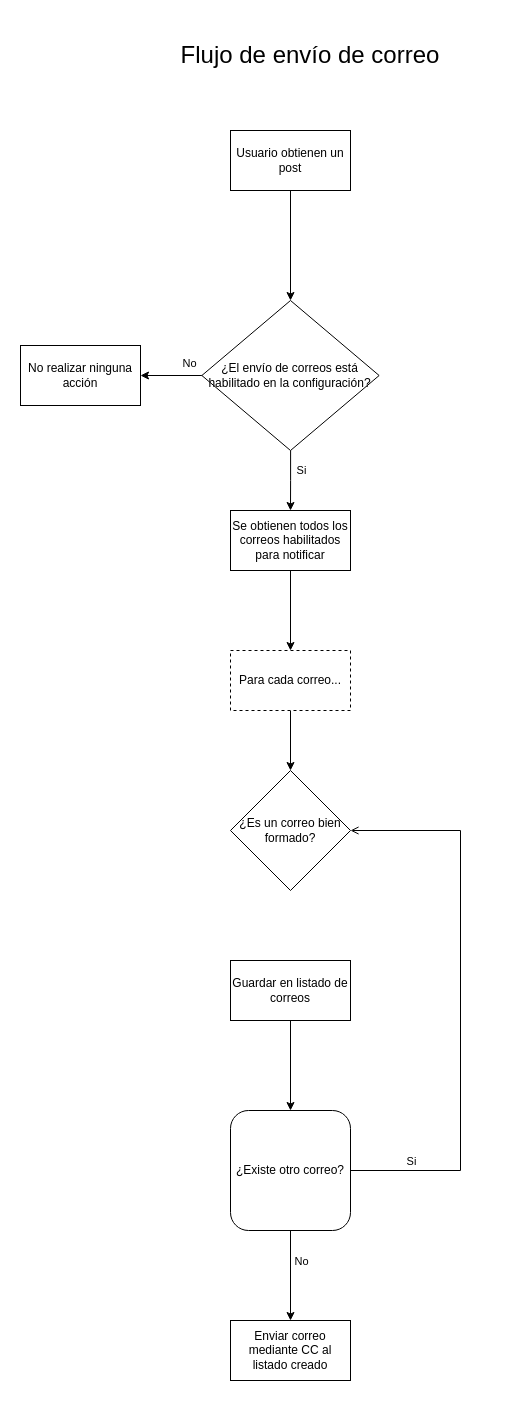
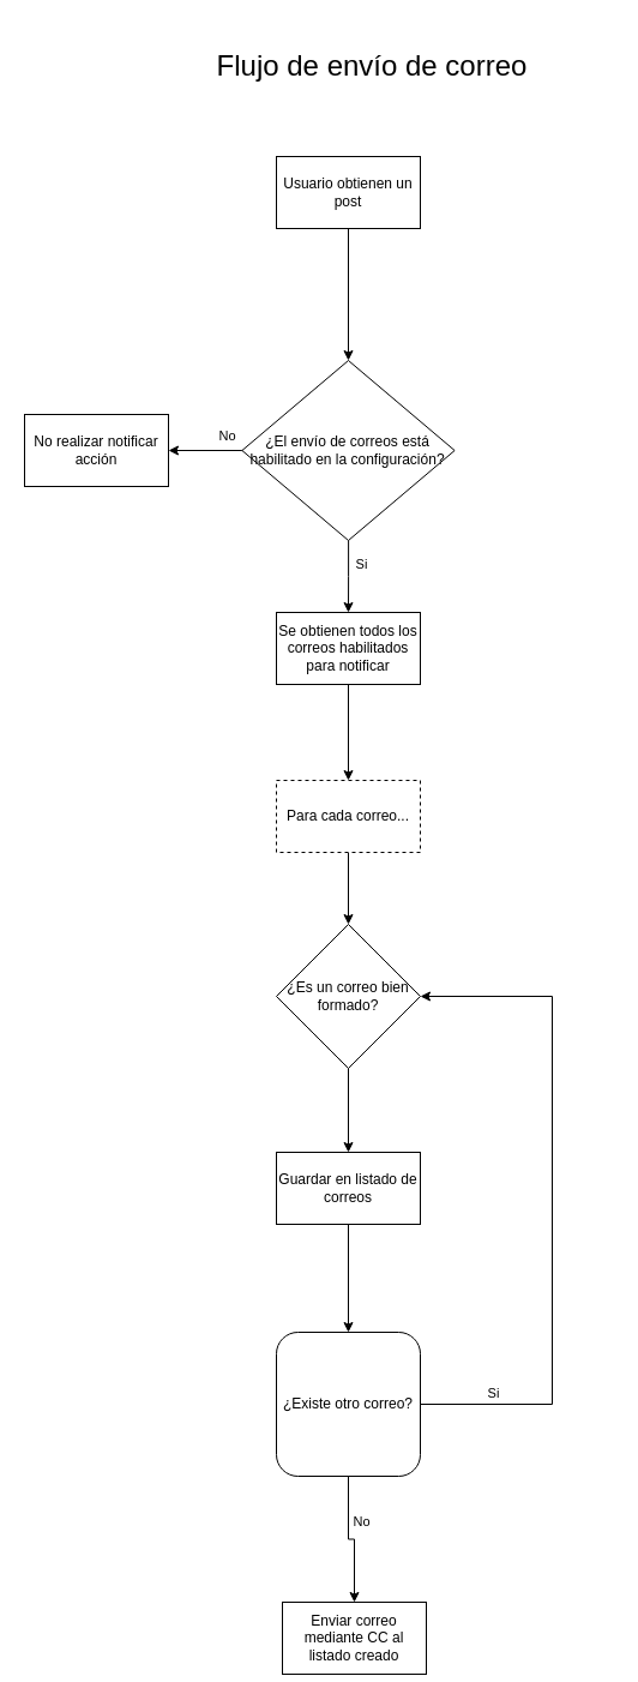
- <mxCell id="9" value="No realizar ninguna acción" style="whiteSpace=wrap;html=1;rounded=0;" parent="1" vertex="1"><mxGeometry x="20" y="345" width="120" height="60" as="geometry" /></mxCell>
+ <mxCell id="9" value="No realizar notificar acción" style="whiteSpace=wrap;html=1;rounded=0;" parent="1" vertex="1"><mxGeometry x="20" y="345" width="120" height="60" as="geometry" /></mxCell>
- <mxCell id="20" style="edgeStyle=orthogonalEdgeStyle;rounded=0;orthogonalLoop=1;jettySize=auto;html=1;entryX=1;entryY=0.5;entryDx=0;entryDy=0;endArrow=open;" edge="1" parent="1" source="24" target="17"><mxGeometry relative="1" as="geometry"><Array as="points"><mxPoint x="460" y="1170" /><mxPoint x="460" y="830" /></Array></mxGeometry></mxCell>
+ <mxCell id="20" style="edgeStyle=orthogonalEdgeStyle;rounded=0;orthogonalLoop=1;jettySize=auto;html=1;entryX=1;entryY=0.5;entryDx=0;entryDy=0;" edge="1" parent="1" source="24" target="17"><mxGeometry relative="1" as="geometry"><Array as="points"><mxPoint x="460" y="1170" /><mxPoint x="460" y="830" /></Array></mxGeometry></mxCell>
+ <mxCell id="16" value="" style="edgeStyle=orthogonalEdgeStyle;rounded=0;orthogonalLoop=1;jettySize=auto;html=1;" edge="1" parent="1" source="17" target="19"><mxGeometry relative="1" as="geometry" /></mxCell>
- <mxCell id="25" value="Enviar correo mediante CC al listado creado" style="whiteSpace=wrap;html=1;rounded=0;" vertex="1" parent="1"><mxGeometry x="230" y="1320" width="120" height="60" as="geometry" /></mxCell>
+ <mxCell id="25" value="Enviar correo mediante CC al listado creado" style="whiteSpace=wrap;html=1;rounded=0;" vertex="1" parent="1"><mxGeometry x="235" y="1335" width="120" height="60" as="geometry" /></mxCell>
